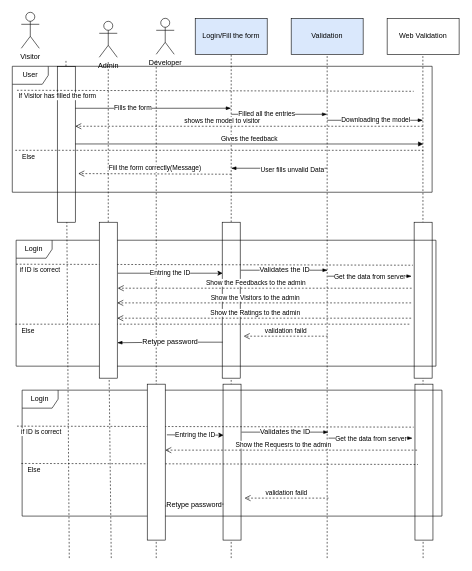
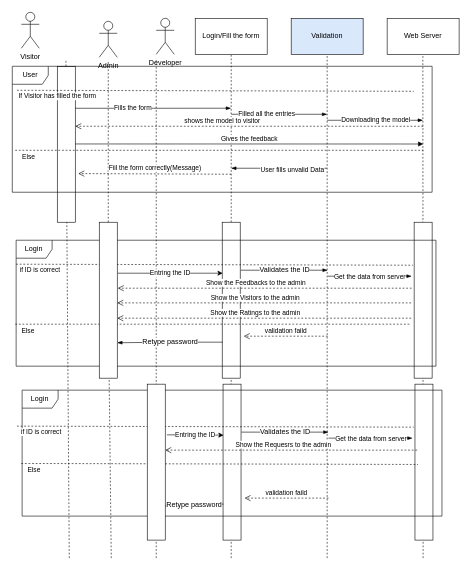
- <mxCell id="8" value="Login/Fill the form" style="rounded=0;whiteSpace=wrap;html=1;fillColor=#dae8fc;" parent="1" vertex="1"><mxGeometry x="325" y="30" width="120" height="60" as="geometry" /></mxCell>
+ <mxCell id="8" value="Login/Fill the form" style="rounded=0;whiteSpace=wrap;html=1;" parent="1" vertex="1"><mxGeometry x="325" y="30" width="120" height="60" as="geometry" /></mxCell>
- <mxCell id="12" value="Web Validation" style="rounded=0;whiteSpace=wrap;html=1;" parent="1" vertex="1"><mxGeometry x="645" y="30" width="120" height="60" as="geometry" /></mxCell>
+ <mxCell id="12" value="Web Server" style="rounded=0;whiteSpace=wrap;html=1;" parent="1" vertex="1"><mxGeometry x="645" y="30" width="120" height="60" as="geometry" /></mxCell>
